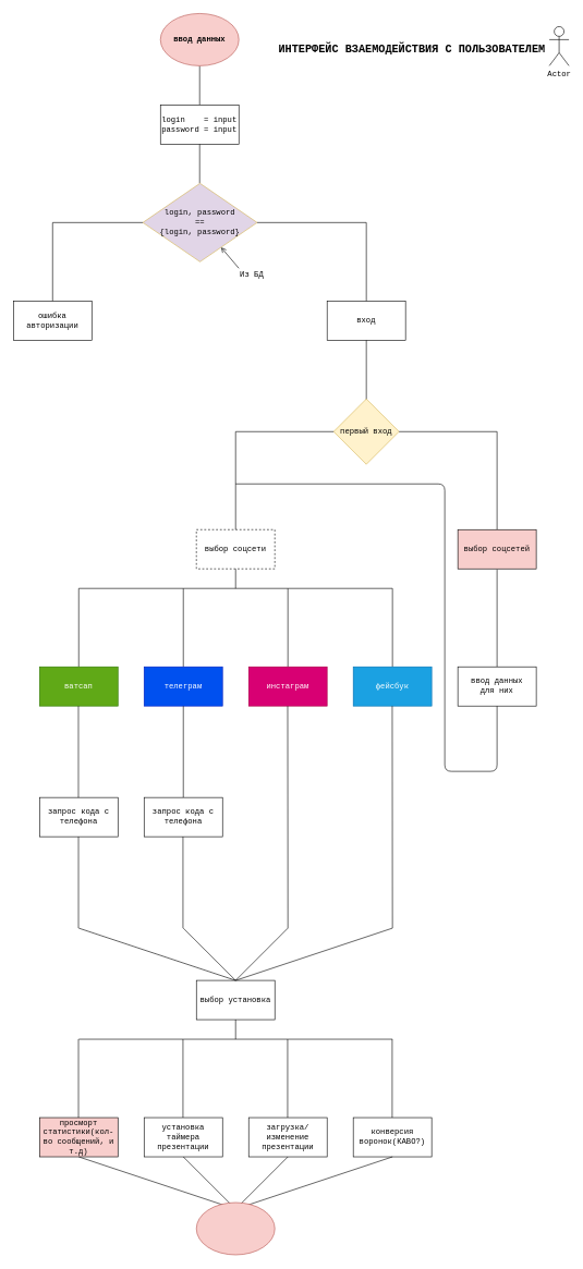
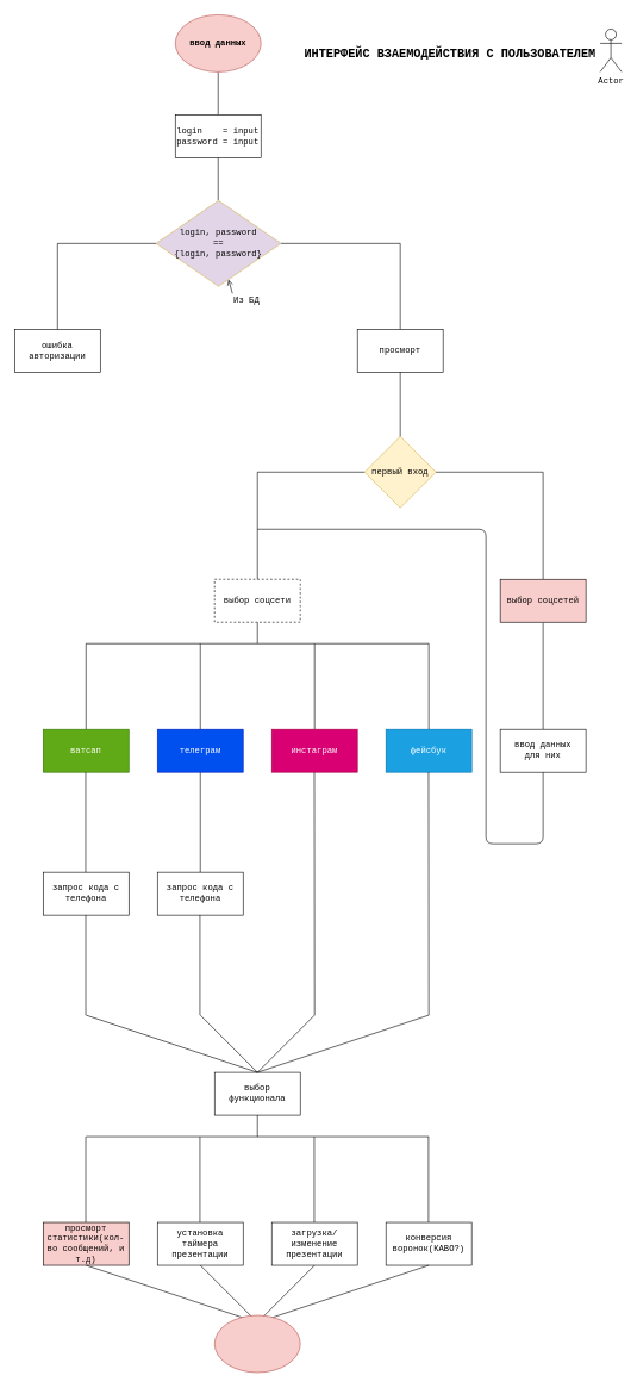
- <mxCell id="15" value="Из БД" style="text;html=1;strokeColor=none;fillColor=none;align=center;verticalAlign=middle;whiteSpace=wrap;rounded=0;fontFamily=Courier New;" vertex="1" parent="1"><mxGeometry x="365" y="410" width="40" height="20" as="geometry" /></mxCell>
+ <mxCell id="15" value="Из БД" style="text;html=1;strokeColor=none;fillColor=none;align=center;verticalAlign=middle;whiteSpace=wrap;rounded=0;fontFamily=Courier New;" vertex="1" parent="1"><mxGeometry x="325" y="410" width="40" height="20" as="geometry" /></mxCell>
- <mxCell id="11" value="вход" style="rounded=0;whiteSpace=wrap;html=1;fontFamily=Courier New;" vertex="1" parent="1"><mxGeometry x="500" y="460" width="120" height="60" as="geometry" /></mxCell>
+ <mxCell id="11" value="просморт" style="rounded=0;whiteSpace=wrap;html=1;fontFamily=Courier New;" vertex="1" parent="1"><mxGeometry x="500" y="460" width="120" height="60" as="geometry" /></mxCell>
- <mxCell id="47" value="выбор установка" style="rounded=0;whiteSpace=wrap;html=1;fontFamily=Courier New;" vertex="1" parent="1"><mxGeometry x="300" y="1500" width="120" height="60" as="geometry" /></mxCell>
+ <mxCell id="47" value="выбор функционала" style="rounded=0;whiteSpace=wrap;html=1;fontFamily=Courier New;" vertex="1" parent="1"><mxGeometry x="300" y="1500" width="120" height="60" as="geometry" /></mxCell>
